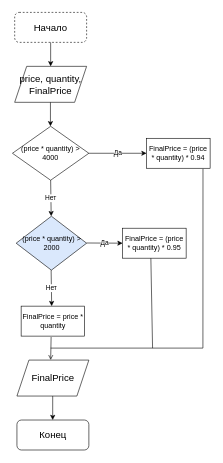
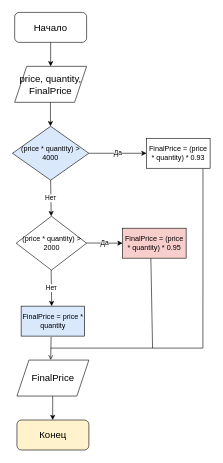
- <mxCell id="2" value="Начало" style="rounded=1;whiteSpace=wrap;html=1;fontSize=16;dashed=1;" vertex="1" parent="1"><mxGeometry x="24" y="20" width="120" height="50" as="geometry" /></mxCell>
+ <mxCell id="2" value="Начало" style="rounded=1;whiteSpace=wrap;html=1;fontSize=16;" vertex="1" parent="1"><mxGeometry x="24" y="20" width="120" height="50" as="geometry" /></mxCell>
- <mxCell id="7" value="(price * quantity) &amp;gt; 4000" style="rhombus;whiteSpace=wrap;html=1;" vertex="1" parent="1"><mxGeometry x="20.25" y="210" width="127.5" height="90" as="geometry" /></mxCell>
+ <mxCell id="7" value="(price * quantity) &amp;gt; 4000" style="rhombus;whiteSpace=wrap;html=1;fillColor=#dae8fc;" vertex="1" parent="1"><mxGeometry x="20.25" y="210" width="127.5" height="90" as="geometry" /></mxCell>
- <mxCell id="18" value="FinalPrice = (price * quantity) * 0.94" style="rounded=0;whiteSpace=wrap;html=1;" vertex="1" parent="1"><mxGeometry x="244" y="230" width="106" height="50" as="geometry" /></mxCell>
+ <mxCell id="18" value="FinalPrice = (price * quantity) * 0.93" style="rounded=0;whiteSpace=wrap;html=1;" vertex="1" parent="1"><mxGeometry x="244" y="230" width="106" height="50" as="geometry" /></mxCell>
- <mxCell id="8" value="(price * quantity) &amp;gt; 2000" style="rhombus;whiteSpace=wrap;html=1;fillColor=#dae8fc;" vertex="1" parent="1"><mxGeometry x="26.5" y="360" width="117.5" height="90" as="geometry" /></mxCell>
+ <mxCell id="8" value="(price * quantity) &amp;gt; 2000" style="rhombus;whiteSpace=wrap;html=1;" vertex="1" parent="1"><mxGeometry x="26.5" y="360" width="117.5" height="90" as="geometry" /></mxCell>
- <mxCell id="17" value="FinalPrice = (price * quantity) * 0.95" style="rounded=0;whiteSpace=wrap;html=1;" vertex="1" parent="1"><mxGeometry x="204" y="380" width="106" height="50" as="geometry" /></mxCell>
+ <mxCell id="17" value="FinalPrice = (price * quantity) * 0.95" style="rounded=0;whiteSpace=wrap;html=1;fillColor=#f8cecc;" vertex="1" parent="1"><mxGeometry x="204" y="380" width="106" height="50" as="geometry" /></mxCell>
- <mxCell id="16" value="FinalPrice = price * quantity" style="rounded=0;whiteSpace=wrap;html=1;" vertex="1" parent="1"><mxGeometry x="34.75" y="510" width="106" height="50" as="geometry" /></mxCell>
+ <mxCell id="16" value="FinalPrice = price * quantity" style="rounded=0;whiteSpace=wrap;html=1;fillColor=#dae8fc;" vertex="1" parent="1"><mxGeometry x="34.75" y="510" width="106" height="50" as="geometry" /></mxCell>
- <mxCell id="3" value="Конец" style="rounded=1;whiteSpace=wrap;html=1;fontSize=16;" vertex="1" parent="1"><mxGeometry x="27.75" y="700" width="120" height="50" as="geometry" /></mxCell>
+ <mxCell id="3" value="Конец" style="rounded=1;whiteSpace=wrap;html=1;fontSize=16;fillColor=#fff2cc;" vertex="1" parent="1"><mxGeometry x="27.75" y="700" width="120" height="50" as="geometry" /></mxCell>
